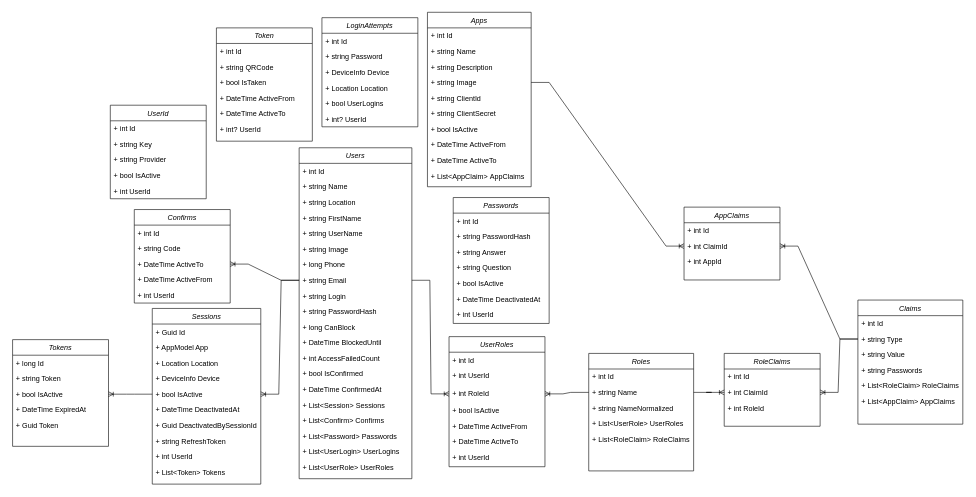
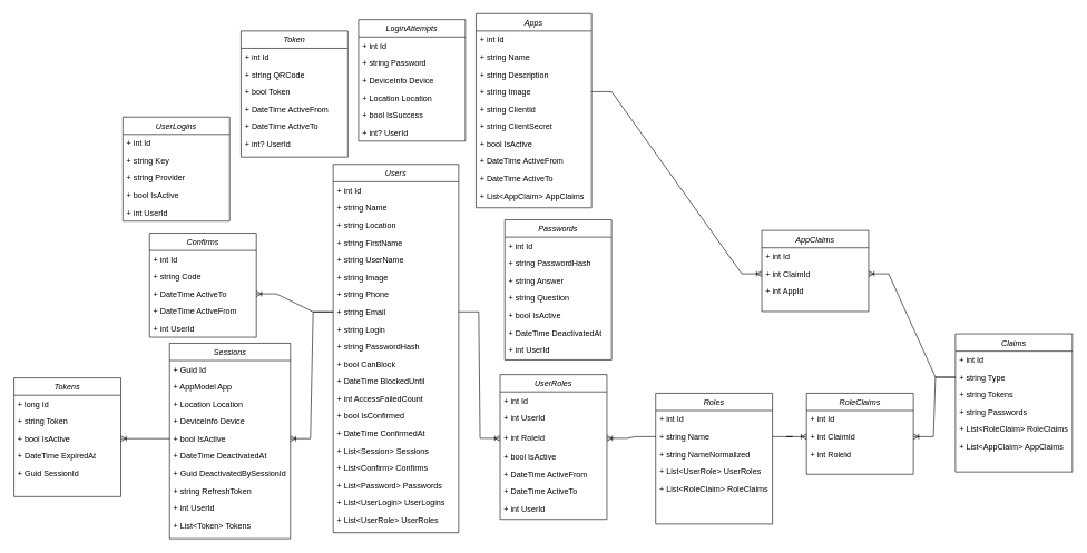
- <mxCell id="119" value="+ bool IsTaken" style="text;align=left;verticalAlign=top;spacingLeft=4;spacingRight=4;overflow=hidden;rotatable=0;points=[[0,0.5],[1,0.5]];portConstraint=eastwest;rounded=0;shadow=0;html=0;" vertex="1" parent="116"><mxGeometry y="78" width="160" height="26" as="geometry" /></mxCell>
+ <mxCell id="119" value="+ bool Token" style="text;align=left;verticalAlign=top;spacingLeft=4;spacingRight=4;overflow=hidden;rotatable=0;points=[[0,0.5],[1,0.5]];portConstraint=eastwest;rounded=0;shadow=0;html=0;" vertex="1" parent="116"><mxGeometry y="78" width="160" height="26" as="geometry" /></mxCell>
- <mxCell id="81" value="+ bool UserLogins" style="text;align=left;verticalAlign=top;spacingLeft=4;spacingRight=4;overflow=hidden;rotatable=0;points=[[0,0.5],[1,0.5]];portConstraint=eastwest;rounded=0;shadow=0;html=0;" vertex="1" parent="76"><mxGeometry y="130" width="160" height="26" as="geometry" /></mxCell>
+ <mxCell id="81" value="+ bool IsSuccess" style="text;align=left;verticalAlign=top;spacingLeft=4;spacingRight=4;overflow=hidden;rotatable=0;points=[[0,0.5],[1,0.5]];portConstraint=eastwest;rounded=0;shadow=0;html=0;" vertex="1" parent="76"><mxGeometry y="130" width="160" height="26" as="geometry" /></mxCell>
- <mxCell id="70" value="UserId" style="swimlane;fontStyle=2;align=center;verticalAlign=top;childLayout=stackLayout;horizontal=1;startSize=26;horizontalStack=0;resizeParent=1;resizeLast=0;collapsible=1;marginBottom=0;rounded=0;shadow=0;strokeWidth=1;" vertex="1" parent="1"><mxGeometry x="183" y="175" width="160" height="156" as="geometry"><mxRectangle x="230" y="140" width="160" height="26" as="alternateBounds" /></mxGeometry></mxCell>
+ <mxCell id="70" value="UserLogins" style="swimlane;fontStyle=2;align=center;verticalAlign=top;childLayout=stackLayout;horizontal=1;startSize=26;horizontalStack=0;resizeParent=1;resizeLast=0;collapsible=1;marginBottom=0;rounded=0;shadow=0;strokeWidth=1;" vertex="1" parent="1"><mxGeometry x="183" y="175" width="160" height="156" as="geometry"><mxRectangle x="230" y="140" width="160" height="26" as="alternateBounds" /></mxGeometry></mxCell>
- <mxCell id="9" value="+ long Phone" style="text;align=left;verticalAlign=top;spacingLeft=4;spacingRight=4;overflow=hidden;rotatable=0;points=[[0,0.5],[1,0.5]];portConstraint=eastwest;rounded=0;shadow=0;html=0;" vertex="1" parent="2"><mxGeometry y="182" width="188" height="26" as="geometry" /></mxCell>
+ <mxCell id="9" value="+ string Phone" style="text;align=left;verticalAlign=top;spacingLeft=4;spacingRight=4;overflow=hidden;rotatable=0;points=[[0,0.5],[1,0.5]];portConstraint=eastwest;rounded=0;shadow=0;html=0;" vertex="1" parent="2"><mxGeometry y="182" width="188" height="26" as="geometry" /></mxCell>
- <mxCell id="13" value="+ long CanBlock" style="text;align=left;verticalAlign=top;spacingLeft=4;spacingRight=4;overflow=hidden;rotatable=0;points=[[0,0.5],[1,0.5]];portConstraint=eastwest;rounded=0;shadow=0;html=0;" vertex="1" parent="2"><mxGeometry y="286" width="188" height="26" as="geometry" /></mxCell>
+ <mxCell id="13" value="+ bool CanBlock" style="text;align=left;verticalAlign=top;spacingLeft=4;spacingRight=4;overflow=hidden;rotatable=0;points=[[0,0.5],[1,0.5]];portConstraint=eastwest;rounded=0;shadow=0;html=0;" vertex="1" parent="2"><mxGeometry y="286" width="188" height="26" as="geometry" /></mxCell>
- <mxCell id="51" value="+ string Value" style="text;align=left;verticalAlign=top;spacingLeft=4;spacingRight=4;overflow=hidden;rotatable=0;points=[[0,0.5],[1,0.5]];portConstraint=eastwest;rounded=0;shadow=0;html=0;" vertex="1" parent="48"><mxGeometry y="78" width="175" height="26" as="geometry" /></mxCell>
+ <mxCell id="51" value="+ string Tokens" style="text;align=left;verticalAlign=top;spacingLeft=4;spacingRight=4;overflow=hidden;rotatable=0;points=[[0,0.5],[1,0.5]];portConstraint=eastwest;rounded=0;shadow=0;html=0;" vertex="1" parent="48"><mxGeometry y="78" width="175" height="26" as="geometry" /></mxCell>
- <mxCell id="102" value="+ Guid Token" style="text;align=left;verticalAlign=top;spacingLeft=4;spacingRight=4;overflow=hidden;rotatable=0;points=[[0,0.5],[1,0.5]];portConstraint=eastwest;rounded=0;shadow=0;html=0;" vertex="1" parent="97"><mxGeometry y="130" width="160" height="26" as="geometry" /></mxCell>
+ <mxCell id="102" value="+ Guid SessionId" style="text;align=left;verticalAlign=top;spacingLeft=4;spacingRight=4;overflow=hidden;rotatable=0;points=[[0,0.5],[1,0.5]];portConstraint=eastwest;rounded=0;shadow=0;html=0;" vertex="1" parent="97"><mxGeometry y="130" width="160" height="26" as="geometry" /></mxCell>
